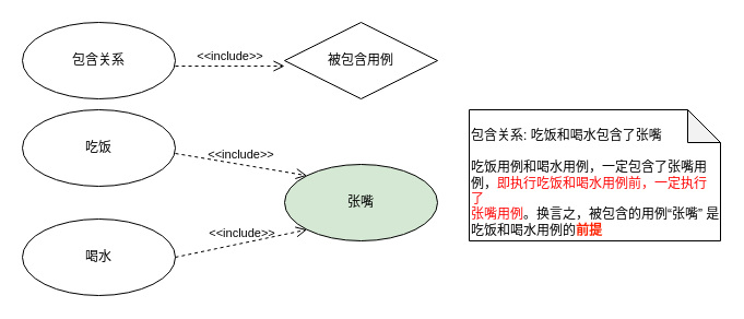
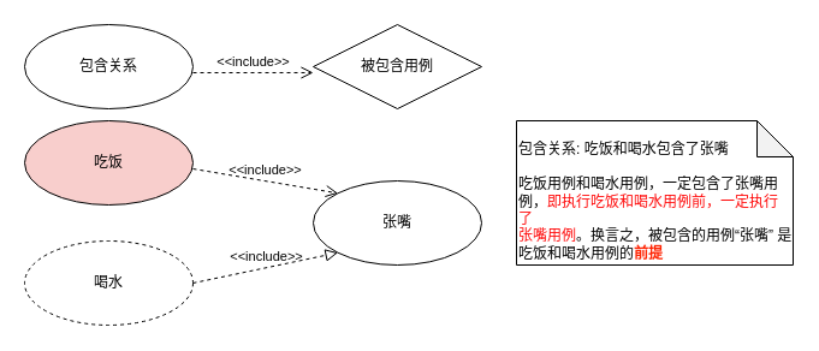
- <mxCell id="2" value="吃饭" style="ellipse;whiteSpace=wrap;html=1;" vertex="1" parent="1"><mxGeometry x="20" y="100" width="140" height="70" as="geometry" /></mxCell>
+ <mxCell id="2" value="吃饭" style="ellipse;whiteSpace=wrap;html=1;fillColor=#f8cecc;" vertex="1" parent="1"><mxGeometry x="20" y="100" width="140" height="70" as="geometry" /></mxCell>
- <mxCell id="4" value="张嘴" style="ellipse;whiteSpace=wrap;html=1;fillColor=#d5e8d4;" vertex="1" parent="1"><mxGeometry x="260" y="150" width="140" height="70" as="geometry" /></mxCell>
+ <mxCell id="4" value="张嘴" style="ellipse;whiteSpace=wrap;html=1;" vertex="1" parent="1"><mxGeometry x="260" y="150" width="140" height="70" as="geometry" /></mxCell>
- <mxCell id="6" value="&amp;lt;&amp;lt;include&amp;gt;&amp;gt;" style="endArrow=open;startArrow=none;endFill=0;startFill=0;endSize=8;html=1;verticalAlign=bottom;dashed=1;labelBackgroundColor=none;exitX=1;exitY=0.5;exitDx=0;exitDy=0;entryX=0;entryY=1;entryDx=0;entryDy=0;" edge="1" parent="1" source="3" target="4"><mxGeometry width="160" relative="1" as="geometry"><mxPoint x="170" y="150" as="sourcePoint" /><mxPoint x="251.044" y="169.698" as="targetPoint" /></mxGeometry></mxCell>
+ <mxCell id="6" value="&amp;lt;&amp;lt;include&amp;gt;&amp;gt;" style="endArrow=block;startArrow=none;endFill=0;startFill=0;endSize=8;html=1;verticalAlign=bottom;dashed=1;labelBackgroundColor=none;exitX=1;exitY=0.5;exitDx=0;exitDy=0;entryX=0;entryY=1;entryDx=0;entryDy=0;" edge="1" parent="1" source="3" target="4"><mxGeometry width="160" relative="1" as="geometry"><mxPoint x="170" y="150" as="sourcePoint" /><mxPoint x="251.044" y="169.698" as="targetPoint" /></mxGeometry></mxCell>
- <mxCell id="3" value="喝水" style="ellipse;whiteSpace=wrap;html=1;" vertex="1" parent="1"><mxGeometry x="20" y="200" width="140" height="70" as="geometry" /></mxCell>
+ <mxCell id="3" value="喝水" style="ellipse;whiteSpace=wrap;html=1;dashed=1;" vertex="1" parent="1"><mxGeometry x="20" y="200" width="140" height="70" as="geometry" /></mxCell>
